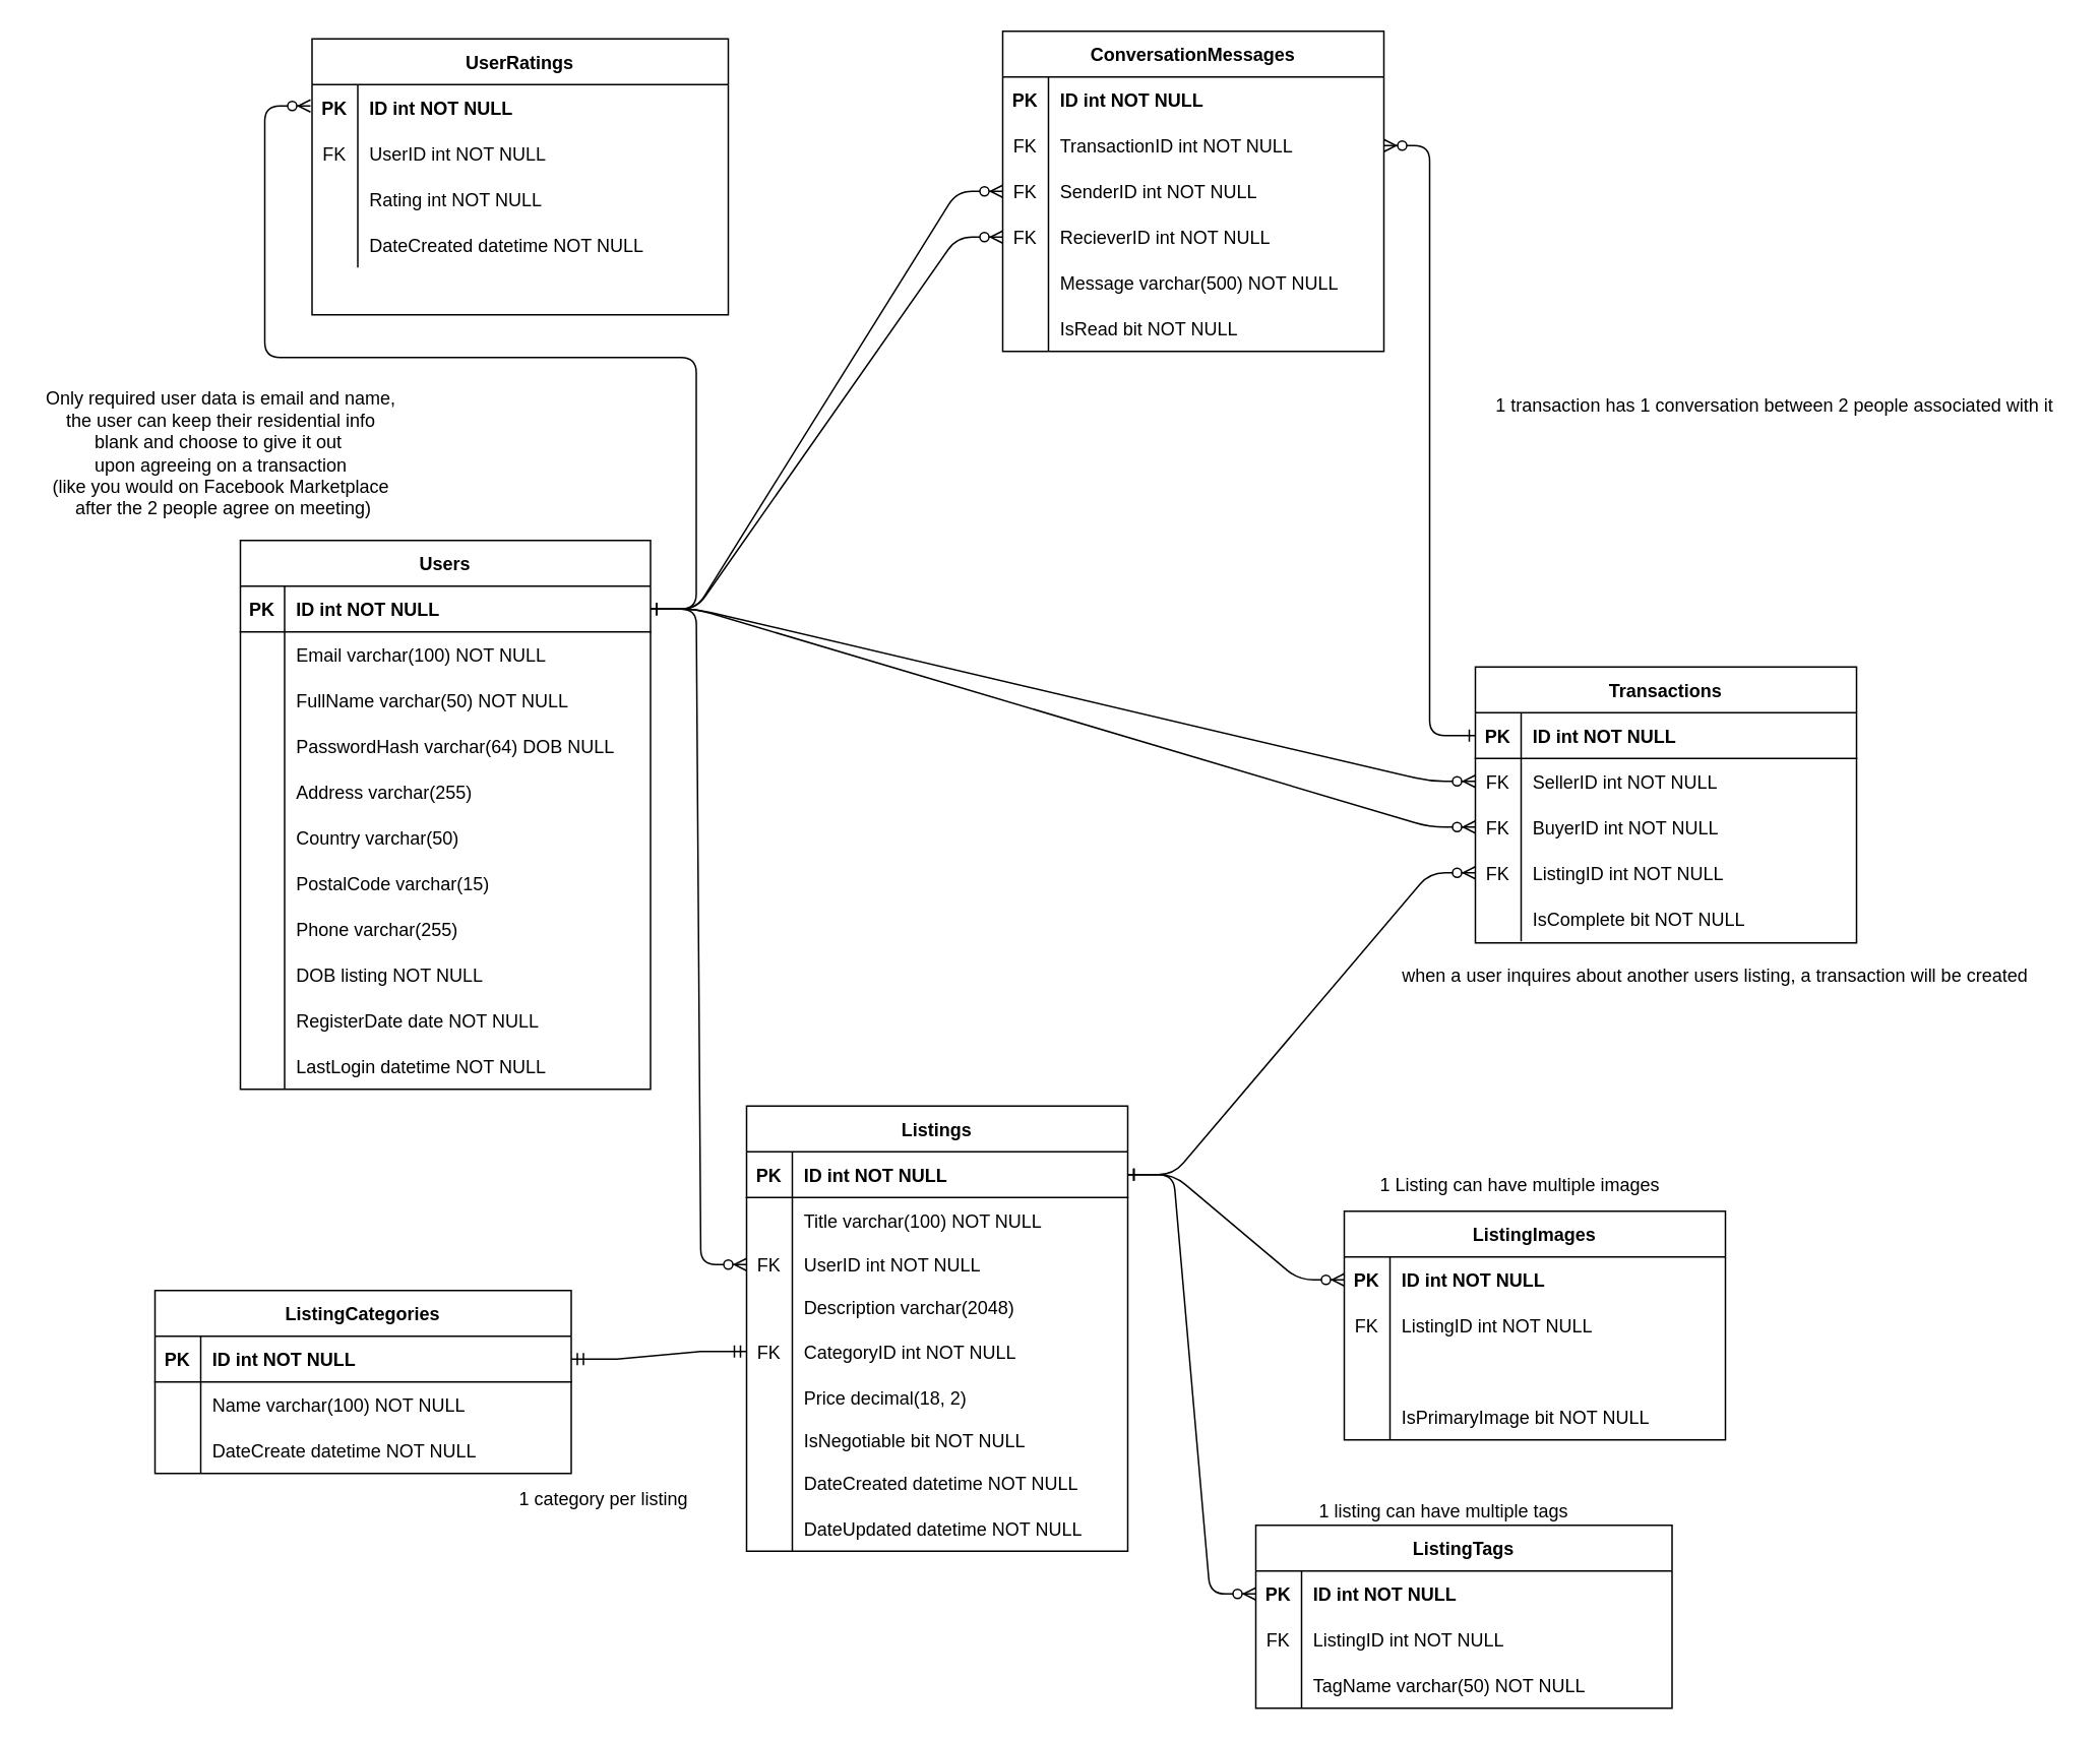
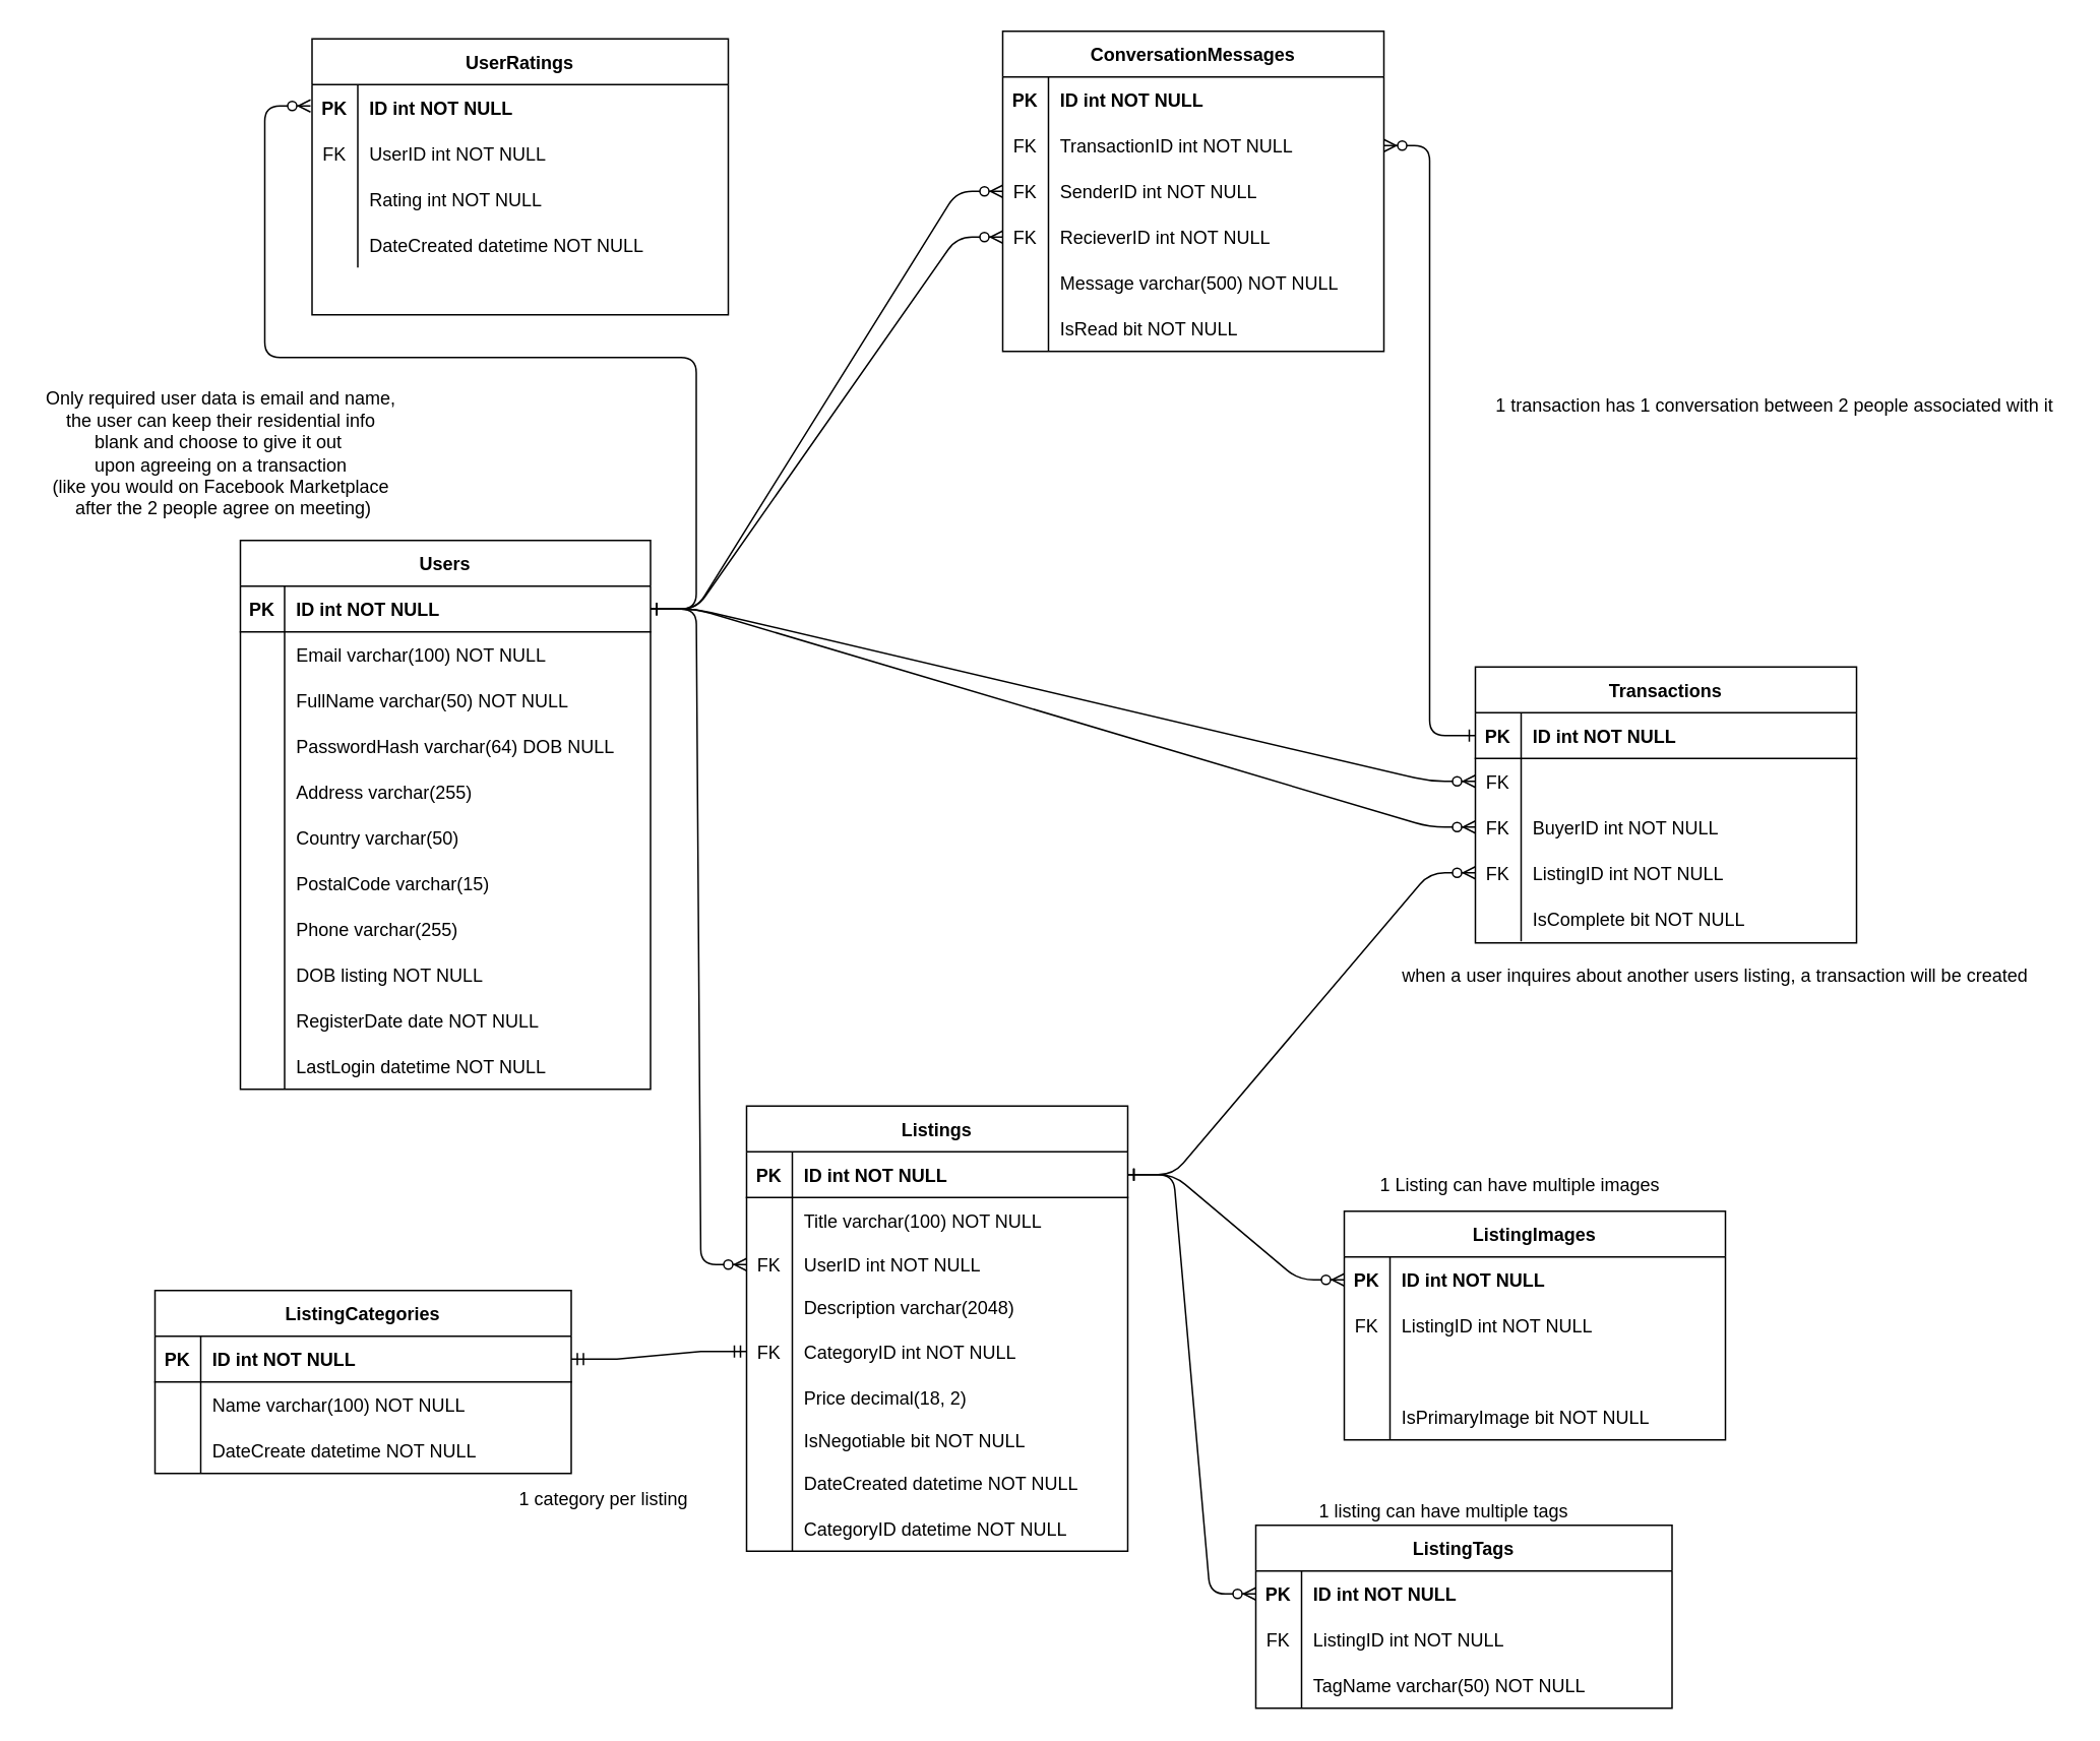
- <mxCell id="9" value="SellerID int NOT NULL" style="shape=partialRectangle;overflow=hidden;connectable=0;fillColor=none;top=0;left=0;bottom=0;right=0;align=left;spacingLeft=6;" parent="7" vertex="1"><mxGeometry x="30" width="220" height="30" as="geometry"><mxRectangle width="220" height="30" as="alternateBounds" /></mxGeometry></mxCell>
- <mxCell id="46" value="DateUpdated datetime NOT NULL" style="shape=partialRectangle;overflow=hidden;connectable=0;fillColor=none;top=0;left=0;bottom=0;right=0;align=left;spacingLeft=6;" parent="44" vertex="1"><mxGeometry x="30" width="220" height="30" as="geometry"><mxRectangle width="220" height="30" as="alternateBounds" /></mxGeometry></mxCell>
+ <mxCell id="46" value="CategoryID datetime NOT NULL" style="shape=partialRectangle;overflow=hidden;connectable=0;fillColor=none;top=0;left=0;bottom=0;right=0;align=left;spacingLeft=6;" parent="44" vertex="1"><mxGeometry x="30" width="220" height="30" as="geometry"><mxRectangle width="220" height="30" as="alternateBounds" /></mxGeometry></mxCell>
